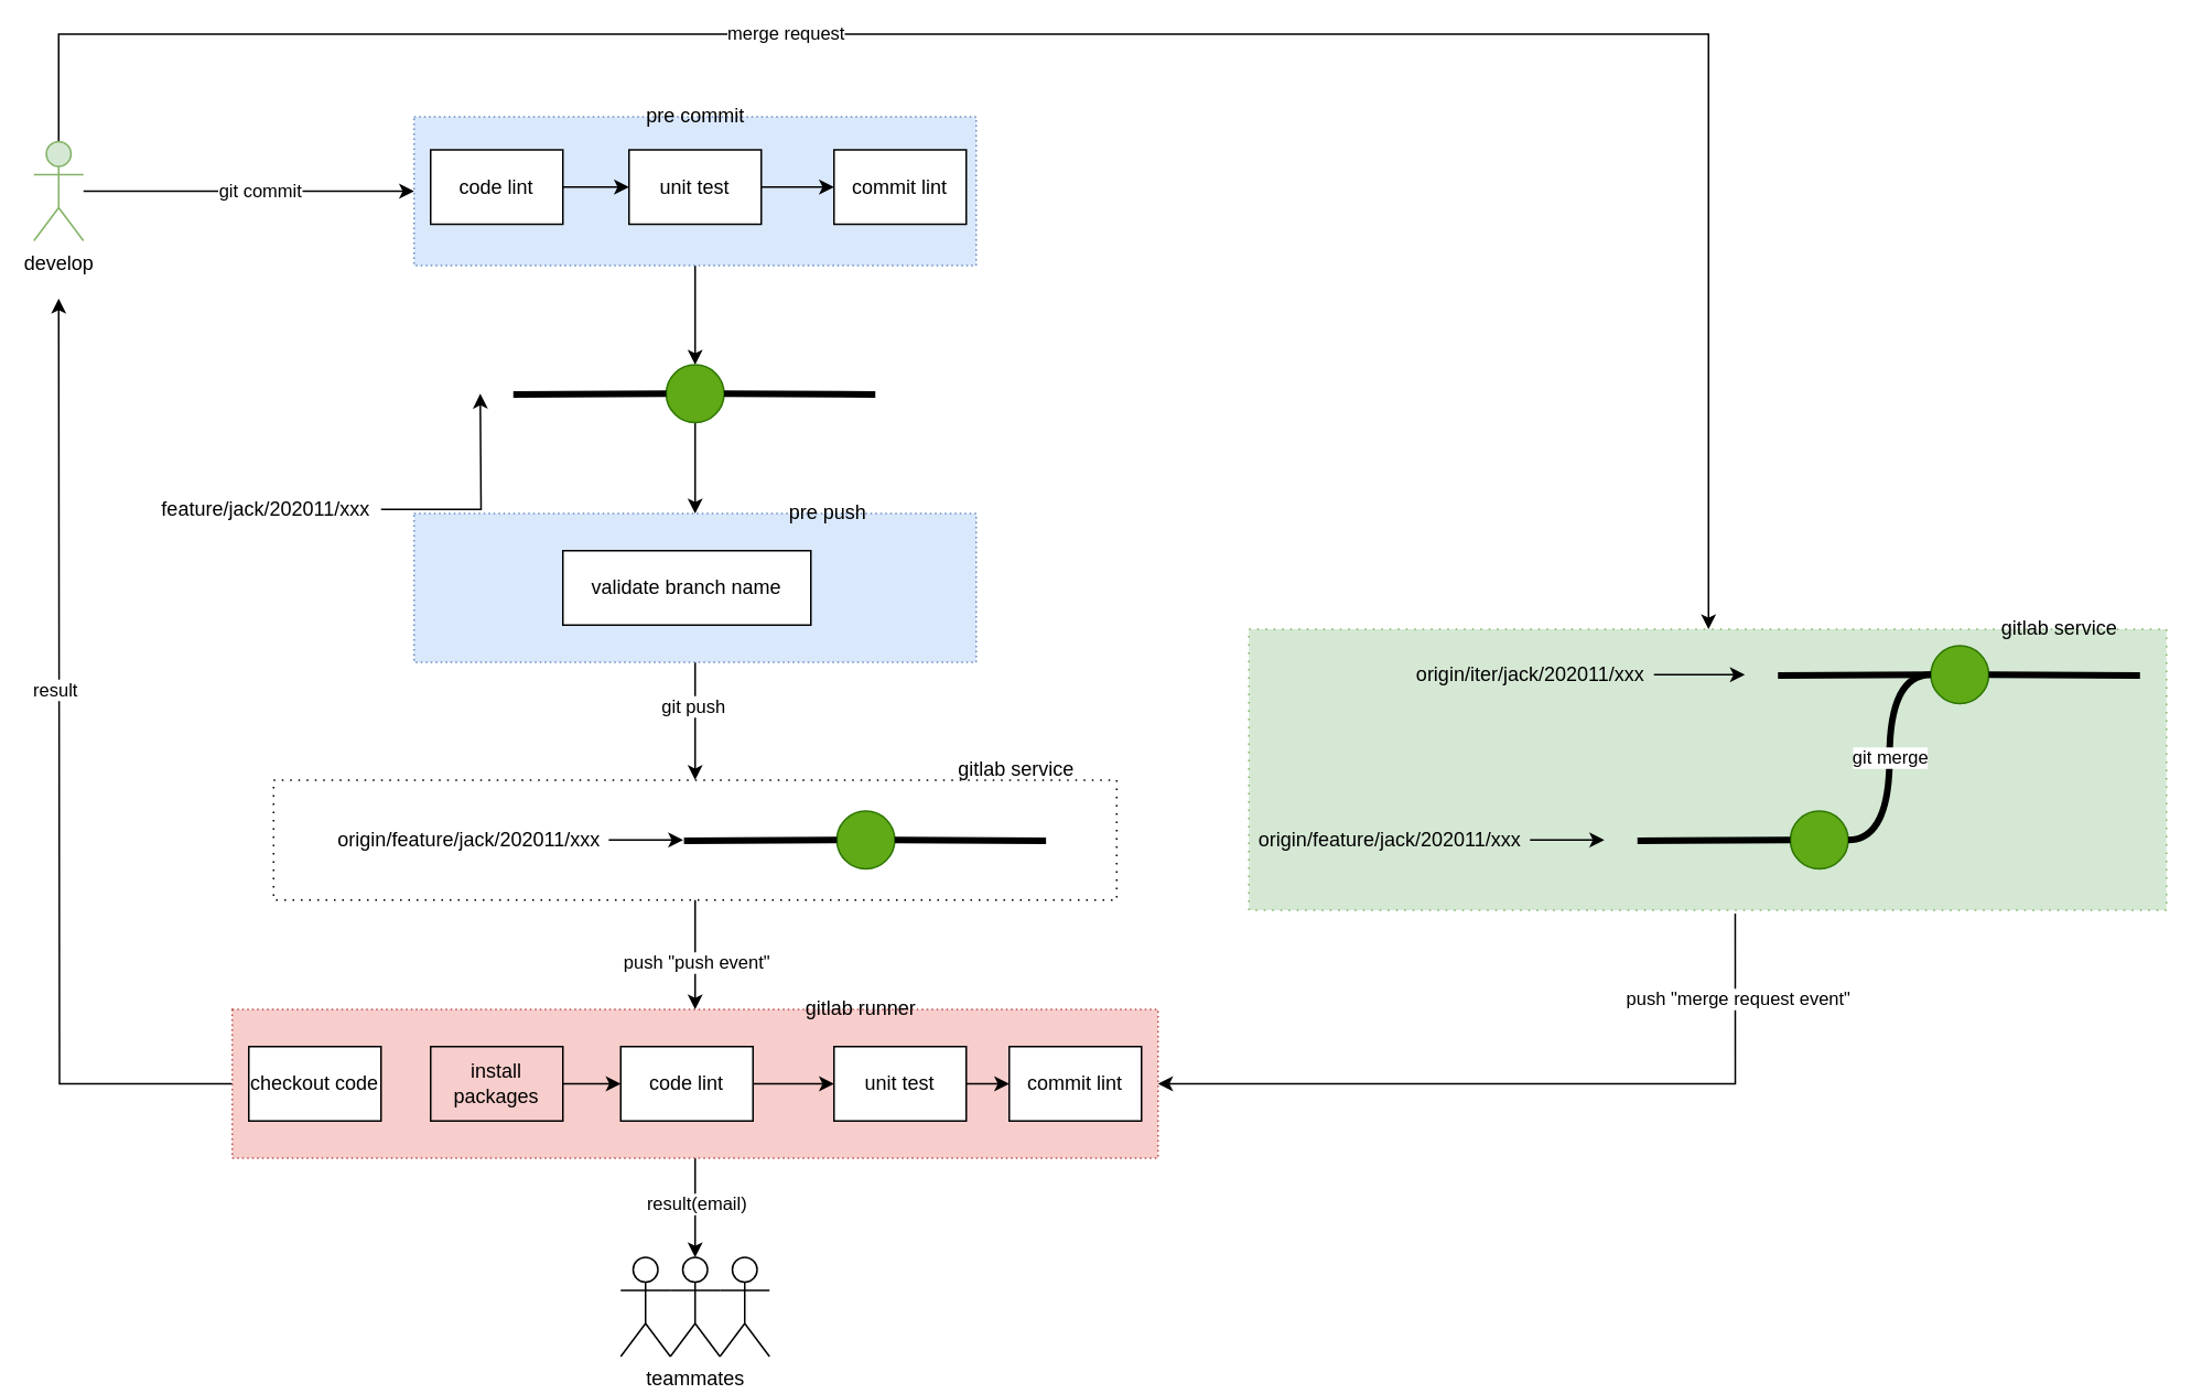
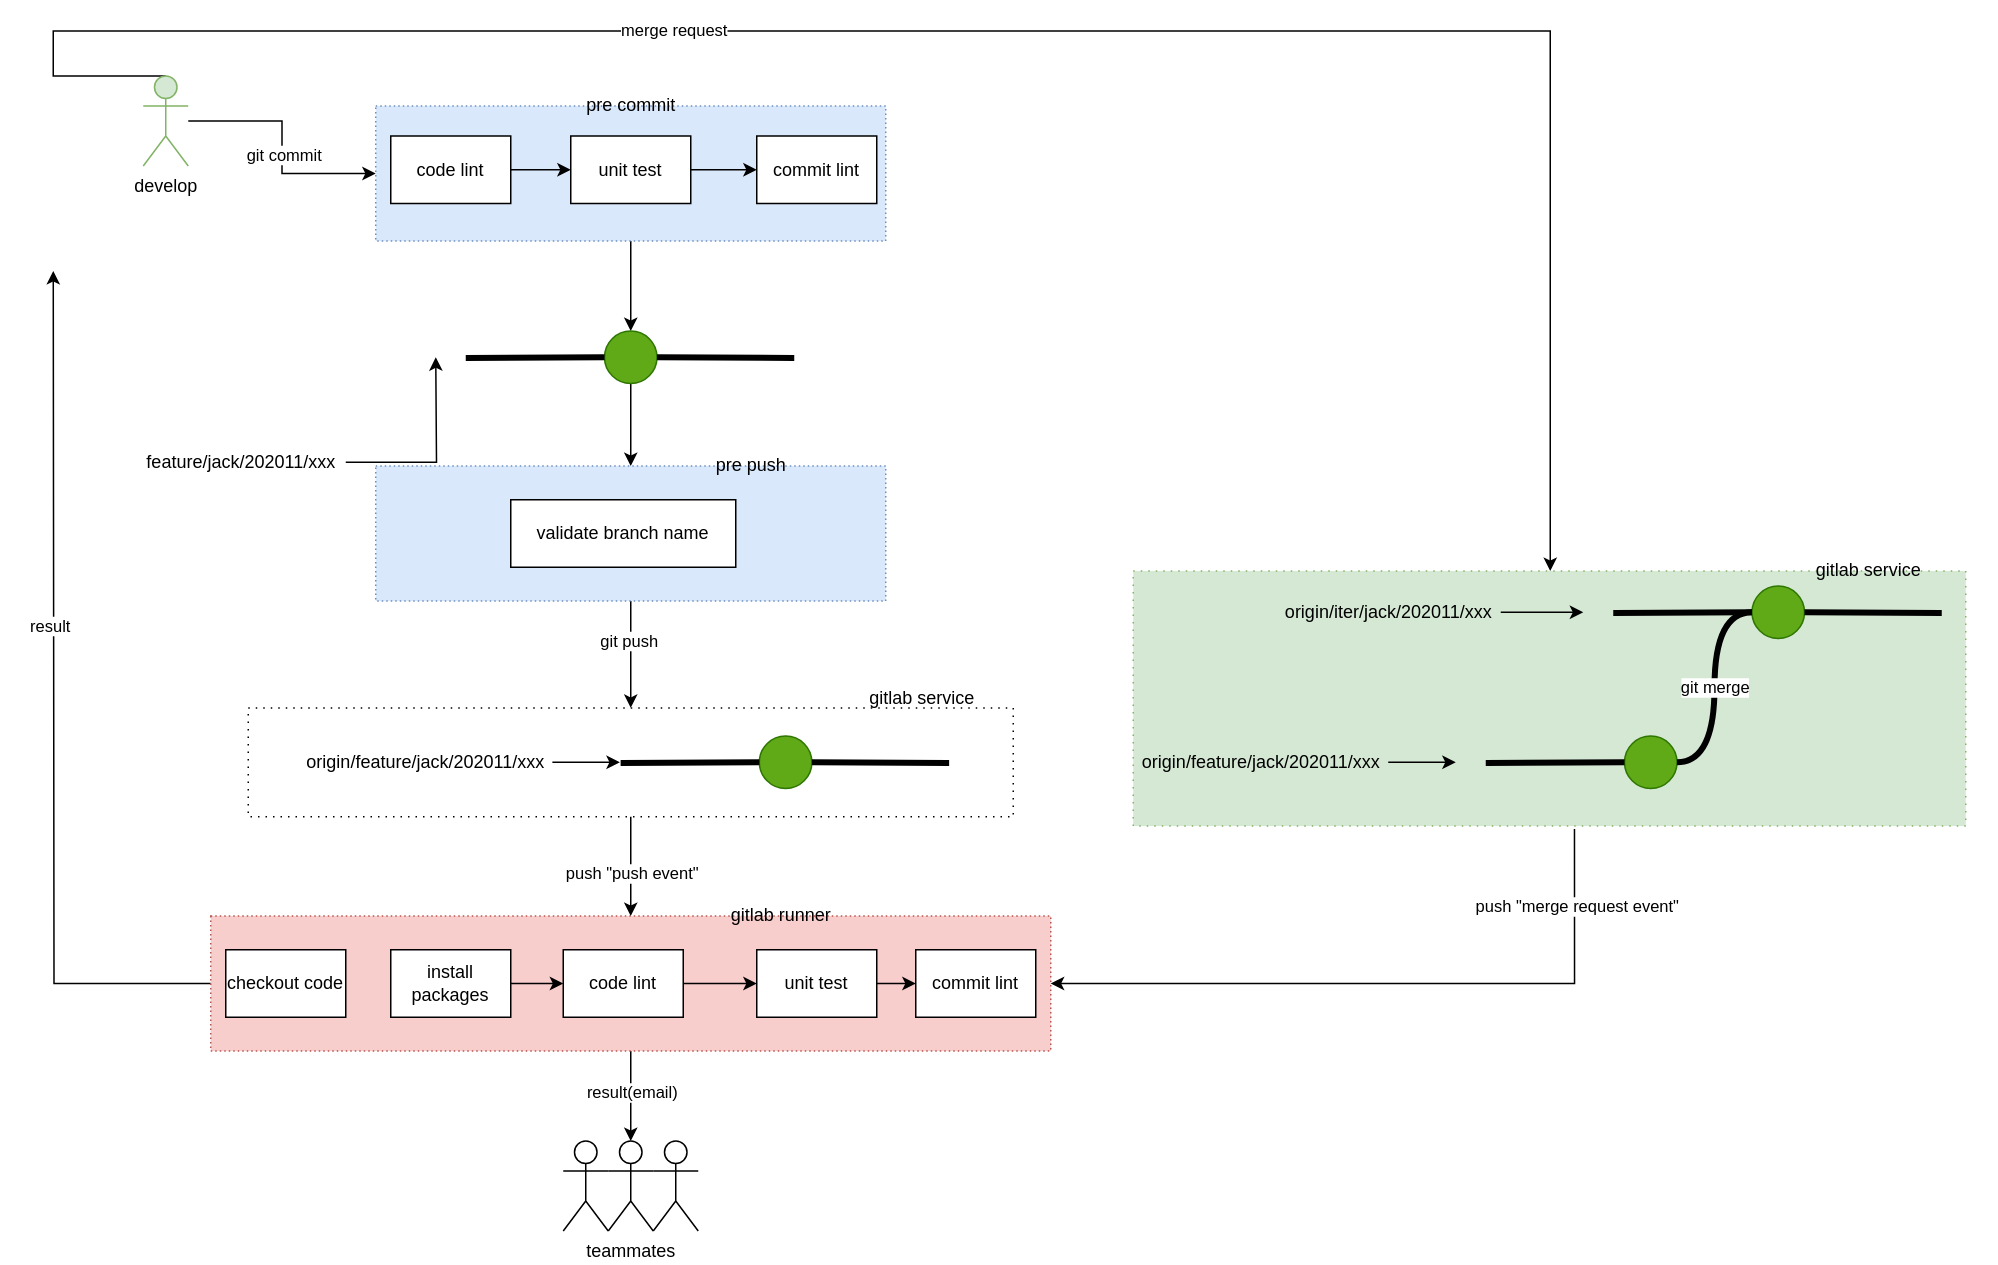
- <mxCell id="6" value="develop" style="shape=umlActor;verticalLabelPosition=bottom;verticalAlign=top;html=1;outlineConnect=0;fillColor=#d5e8d4;strokeColor=#82b366;" parent="1" vertex="1"><mxGeometry x="20" y="85" width="30" height="60" as="geometry" /></mxCell>
+ <mxCell id="6" value="develop" style="shape=umlActor;verticalLabelPosition=bottom;verticalAlign=top;html=1;outlineConnect=0;fillColor=#d5e8d4;strokeColor=#82b366;" parent="1" vertex="1"><mxGeometry x="95" y="50" width="30" height="60" as="geometry" /></mxCell>
- <mxCell id="48" value="install packages" style="rounded=0;whiteSpace=wrap;html=1;fillColor=#f8cecc;" parent="1" vertex="1"><mxGeometry x="260" y="632.5" width="80" height="45" as="geometry" /></mxCell>
+ <mxCell id="48" value="install packages" style="rounded=0;whiteSpace=wrap;html=1;" parent="1" vertex="1"><mxGeometry x="260" y="632.5" width="80" height="45" as="geometry" /></mxCell>
